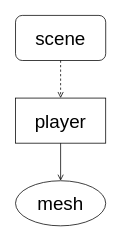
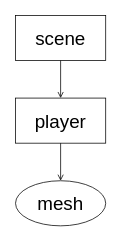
- <mxCell id="3" value="&lt;font style=&quot;font-size: 25px;&quot;&gt;scene&lt;/font&gt;" style="whiteSpace=wrap;html=1;fillColor=none;rounded=1;" vertex="1" parent="1"><mxGeometry x="20" y="20" width="120" height="60" as="geometry" /></mxCell>
+ <mxCell id="3" value="&lt;font style=&quot;font-size: 25px;&quot;&gt;scene&lt;/font&gt;" style="rounded=0;whiteSpace=wrap;html=1;fillColor=none;" vertex="1" parent="1"><mxGeometry x="20" y="20" width="120" height="60" as="geometry" /></mxCell>
- <mxCell id="2" style="edgeStyle=none;html=1;exitX=0.5;exitY=1;exitDx=0;exitDy=0;entryX=0.5;entryY=0;entryDx=0;entryDy=0;fontSize=25;endArrow=open;endFill=0;dashed=1;" edge="1" parent="1" source="3" target="5"><mxGeometry relative="1" as="geometry" /></mxCell>
+ <mxCell id="2" style="edgeStyle=none;html=1;exitX=0.5;exitY=1;exitDx=0;exitDy=0;entryX=0.5;entryY=0;entryDx=0;entryDy=0;fontSize=25;endArrow=open;endFill=0;" edge="1" parent="1" source="3" target="5"><mxGeometry relative="1" as="geometry" /></mxCell>
